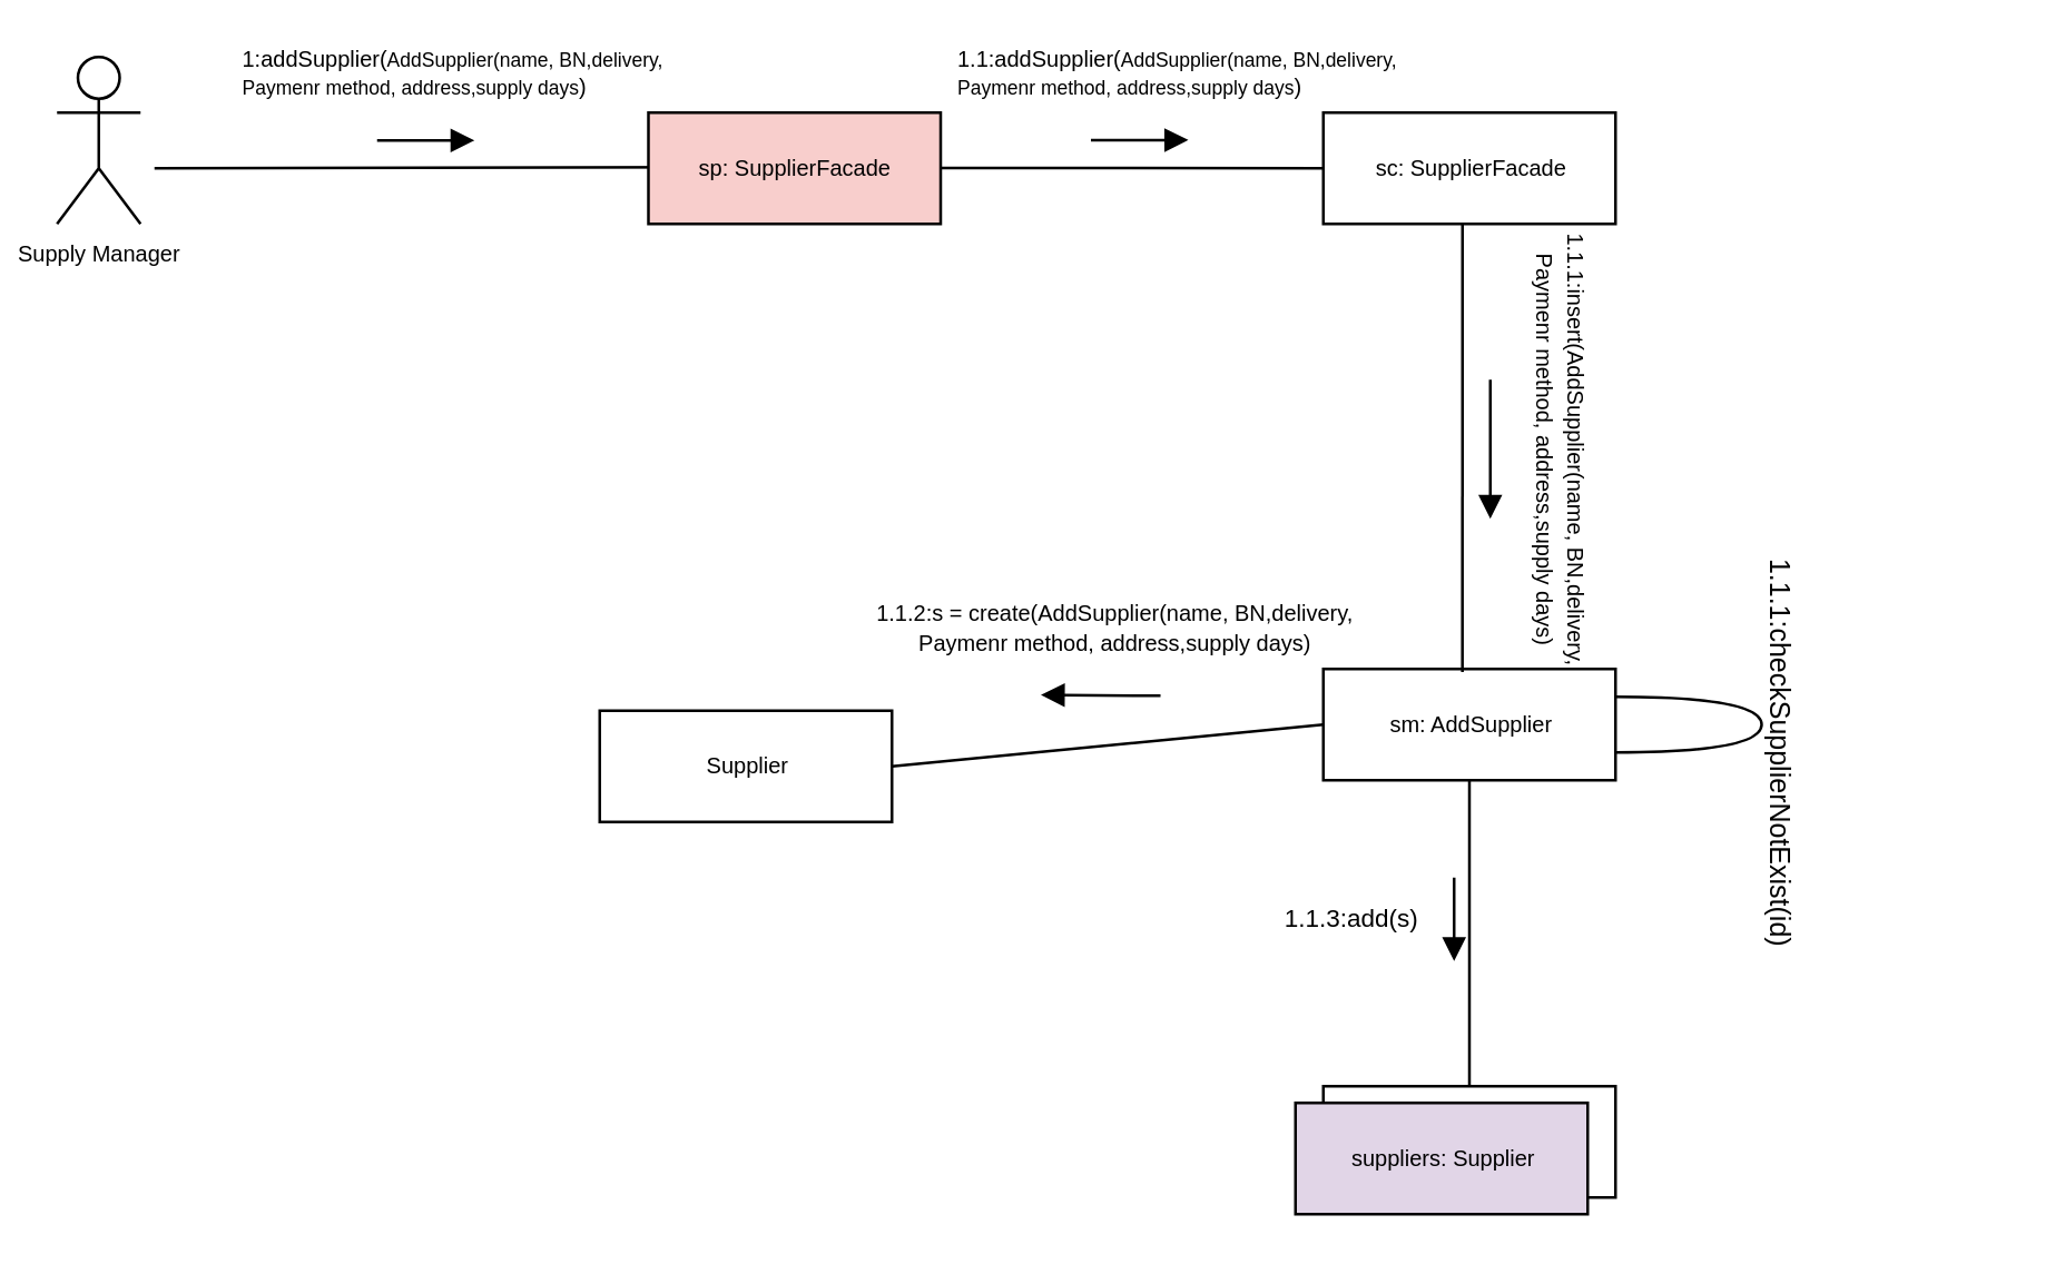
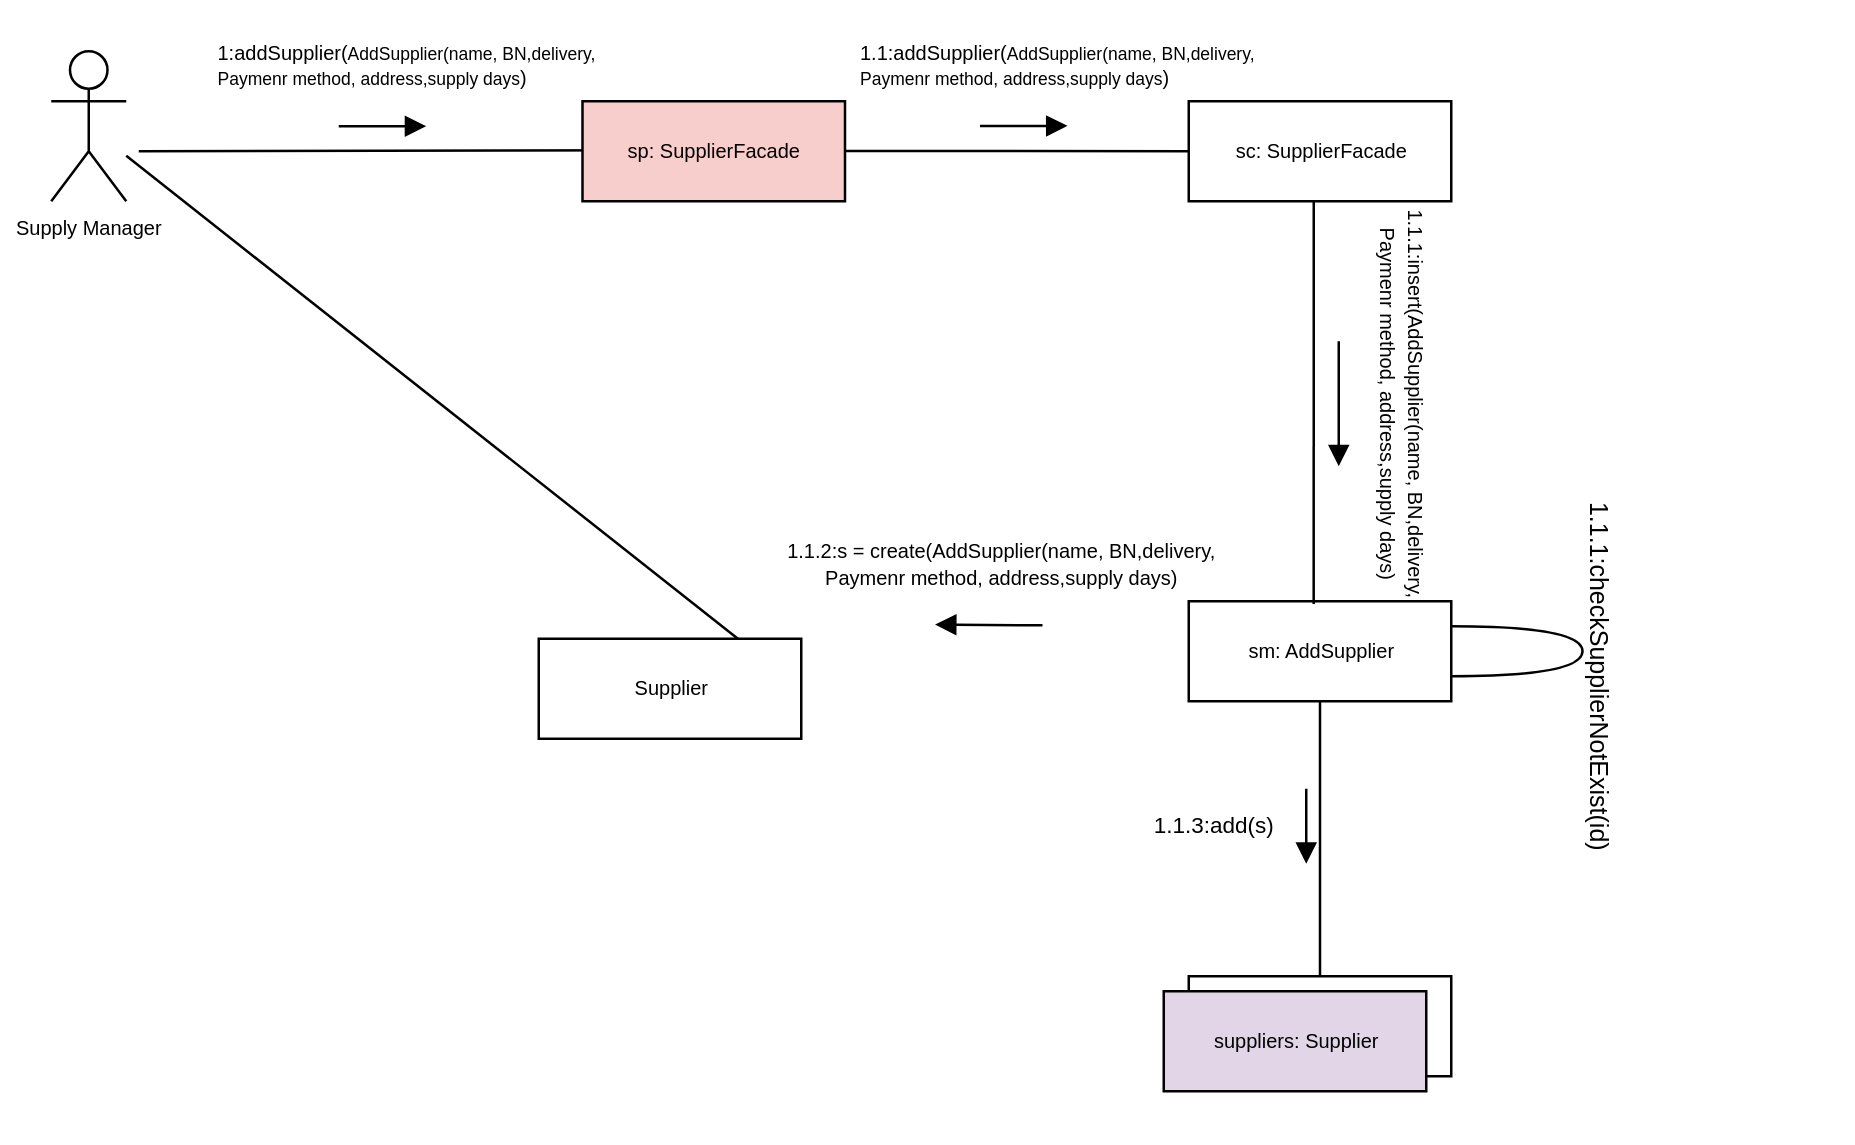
- <mxCell id="15" value="" style="endArrow=none;html=1;rounded=0;fontSize=8;entryX=0;entryY=0.5;entryDx=0;entryDy=0;exitX=1;exitY=0.5;exitDx=0;exitDy=0;" edge="1" parent="1" source="16" target="9"><mxGeometry width="50" height="50" relative="1" as="geometry"><mxPoint x="325" y="240" as="sourcePoint" /><mxPoint x="534.98" y="231.12" as="targetPoint" /></mxGeometry></mxCell>
+ <mxCell id="15" value="" style="endArrow=none;html=1;rounded=0;fontSize=8;exitX=1;exitY=0.5;exitDx=0;exitDy=0;" edge="1" parent="1" source="16" target="2"><mxGeometry width="50" height="50" relative="1" as="geometry"><mxPoint x="325" y="240" as="sourcePoint" /><mxPoint x="534.98" y="231.12" as="targetPoint" /></mxGeometry></mxCell>
